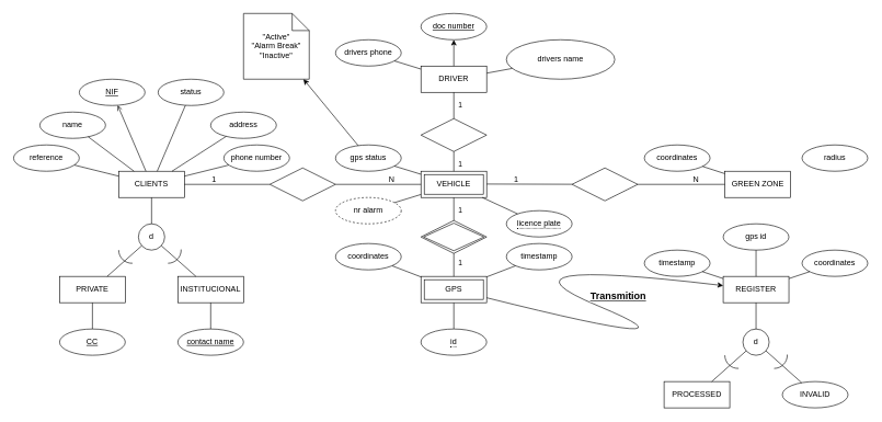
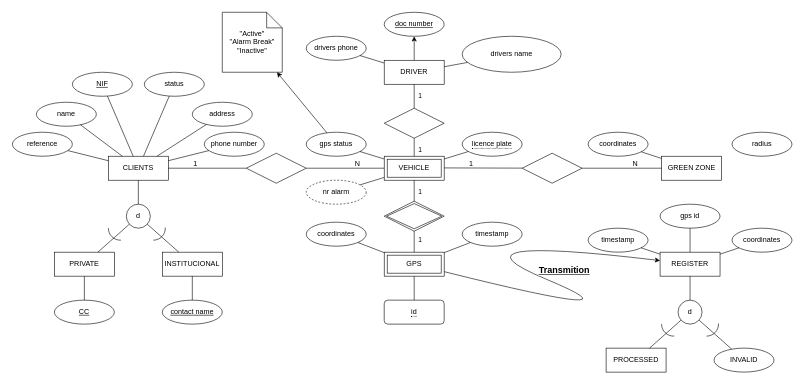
- <mxCell id="11" value="" style="endArrow=open;html=1;rounded=0;" parent="1" source="2" target="3" edge="1"><mxGeometry width="50" height="50" relative="1" as="geometry"><mxPoint x="230" y="410" as="sourcePoint" /><mxPoint x="280" y="360" as="targetPoint" /></mxGeometry></mxCell>
+ <mxCell id="11" value="" style="endArrow=none;html=1;rounded=0;" parent="1" source="2" target="3" edge="1"><mxGeometry width="50" height="50" relative="1" as="geometry"><mxPoint x="230" y="410" as="sourcePoint" /><mxPoint x="280" y="360" as="targetPoint" /></mxGeometry></mxCell>
- <mxCell id="64" value="&lt;span style=&quot;border-bottom: 1px dotted&quot;&gt;licence plate&lt;br&gt;&lt;/span&gt;" style="ellipse;whiteSpace=wrap;html=1;align=center;" parent="1" vertex="1"><mxGeometry x="770" y="320" width="100" height="40" as="geometry" /></mxCell>
+ <mxCell id="64" value="&lt;span style=&quot;border-bottom: 1px dotted&quot;&gt;licence plate&lt;br&gt;&lt;/span&gt;" style="ellipse;whiteSpace=wrap;html=1;align=center;" parent="1" vertex="1"><mxGeometry x="770" y="220" width="100" height="40" as="geometry" /></mxCell>
- <mxCell id="65" value="&lt;span style=&quot;border-bottom: 1px dotted&quot;&gt;id&lt;/span&gt;" style="ellipse;whiteSpace=wrap;html=1;align=center;" parent="1" vertex="1"><mxGeometry x="640" y="500" width="100" height="40" as="geometry" /></mxCell>
+ <mxCell id="65" value="&lt;span style=&quot;border-bottom: 1px dotted&quot;&gt;id&lt;/span&gt;" style="whiteSpace=wrap;html=1;align=center;rounded=1;" parent="1" vertex="1"><mxGeometry x="640" y="500" width="100" height="40" as="geometry" /></mxCell>
